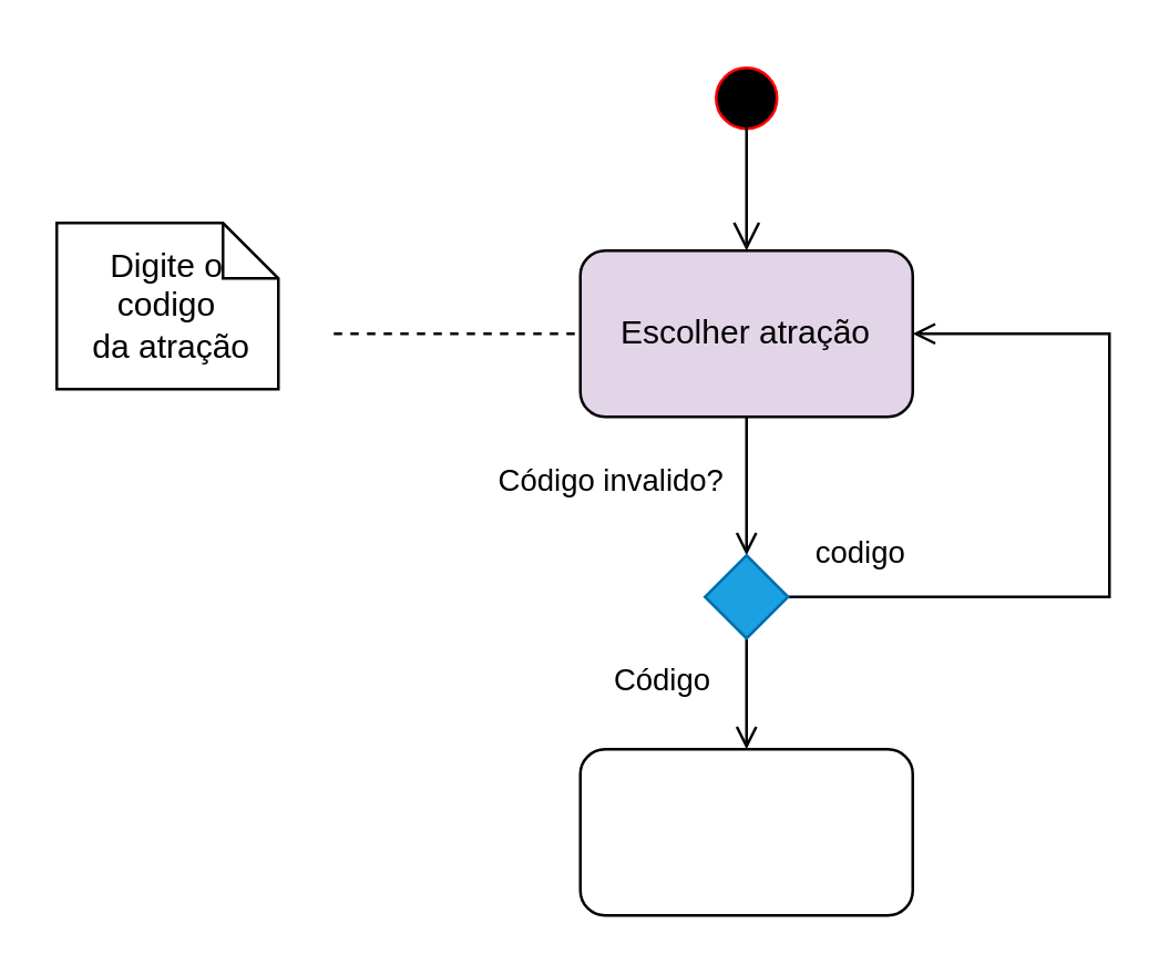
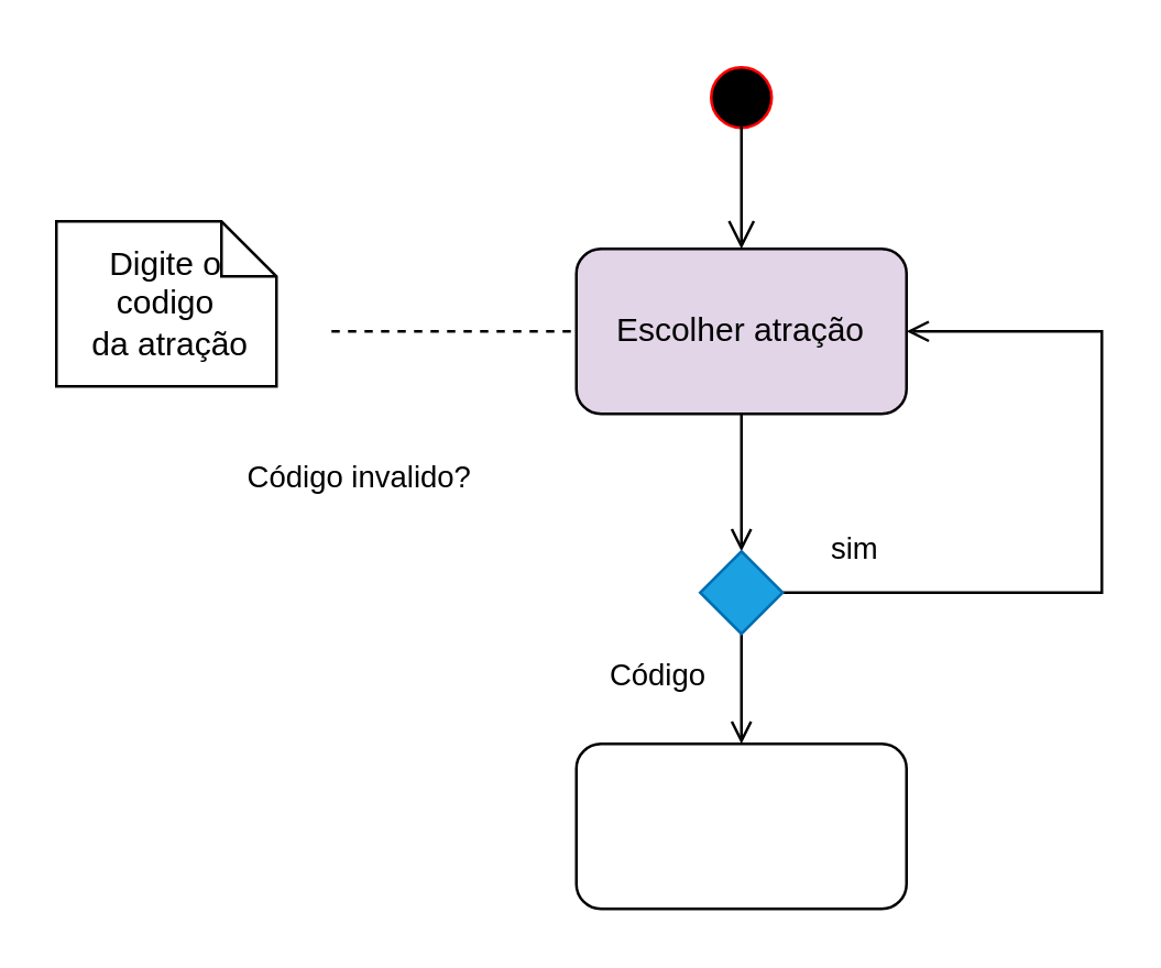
- <mxCell id="11" value="&lt;span style=&quot;font-weight: 400;&quot;&gt;Código&lt;/span&gt;&lt;span style=&quot;font-weight: normal;&quot;&gt;&amp;nbsp;invalido?&lt;/span&gt;" style="text;align=center;fontStyle=1;verticalAlign=middle;spacingLeft=3;spacingRight=3;strokeColor=none;rotatable=0;points=[[0,0.5],[1,0.5]];portConstraint=eastwest;html=1;fontSize=11;fontFamily=Helvetica;fontColor=default;" vertex="1" parent="1"><mxGeometry x="180" y="160" width="80" height="26" as="geometry" /></mxCell>
+ <mxCell id="11" value="&lt;span style=&quot;font-weight: 400;&quot;&gt;Código&lt;/span&gt;&lt;span style=&quot;font-weight: normal;&quot;&gt;&amp;nbsp;invalido?&lt;/span&gt;" style="text;align=center;fontStyle=1;verticalAlign=middle;spacingLeft=3;spacingRight=3;strokeColor=none;rotatable=0;points=[[0,0.5],[1,0.5]];portConstraint=eastwest;html=1;fontSize=11;fontFamily=Helvetica;fontColor=default;" vertex="1" parent="1"><mxGeometry x="90" y="160" width="80" height="26" as="geometry" /></mxCell>
- <mxCell id="12" value="&lt;span style=&quot;font-weight: normal;&quot;&gt;codigo&lt;/span&gt;" style="text;align=center;fontStyle=1;verticalAlign=middle;spacingLeft=3;spacingRight=3;strokeColor=none;rotatable=0;points=[[0,0.5],[1,0.5]];portConstraint=eastwest;html=1;fontSize=11;fontFamily=Helvetica;fontColor=default;" vertex="1" parent="1"><mxGeometry x="270" y="186" width="80" height="26" as="geometry" /></mxCell>
+ <mxCell id="12" value="&lt;span style=&quot;font-weight: normal;&quot;&gt;sim&lt;/span&gt;" style="text;align=center;fontStyle=1;verticalAlign=middle;spacingLeft=3;spacingRight=3;strokeColor=none;rotatable=0;points=[[0,0.5],[1,0.5]];portConstraint=eastwest;html=1;fontSize=11;fontFamily=Helvetica;fontColor=default;" vertex="1" parent="1"><mxGeometry x="270" y="186" width="80" height="26" as="geometry" /></mxCell>
